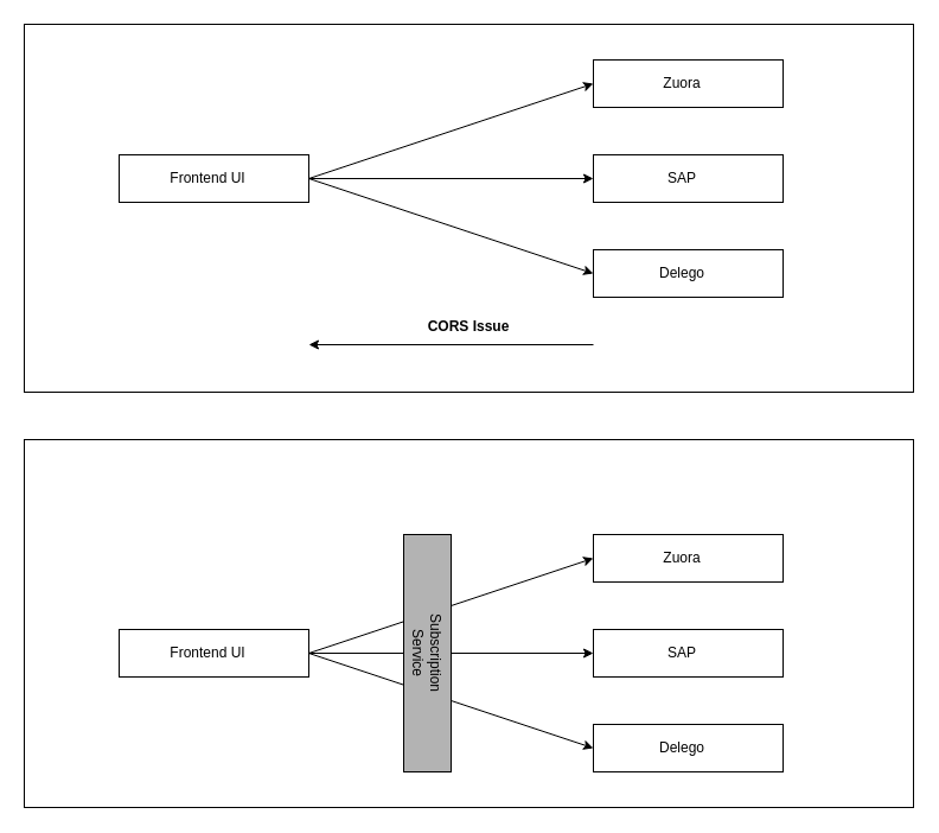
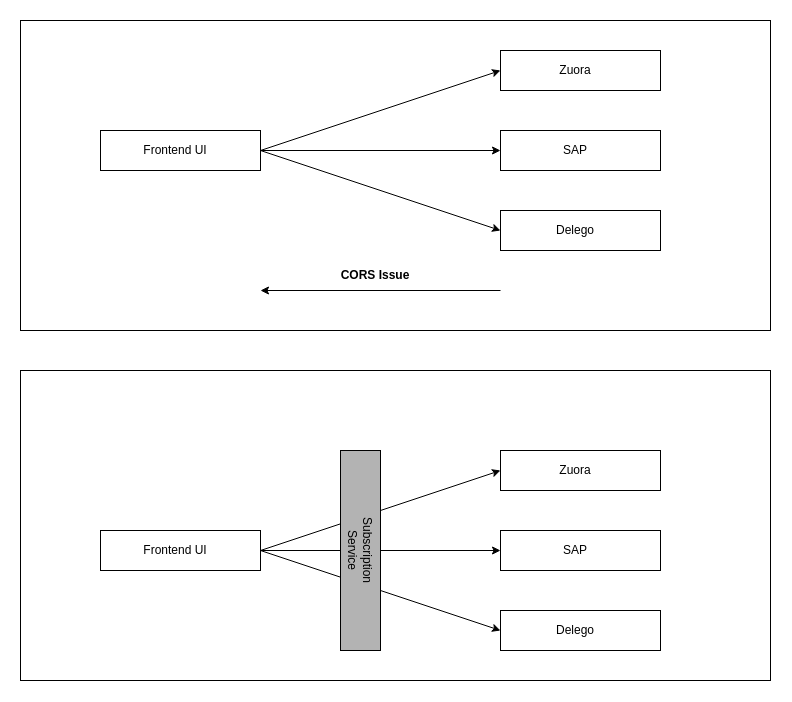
- <mxCell id="16" value="&lt;b&gt;CORS Issue&lt;/b&gt;" style="text;html=1;strokeColor=none;fillColor=none;align=center;verticalAlign=middle;whiteSpace=wrap;rounded=0;" vertex="1" parent="1"><mxGeometry x="350" y="260" width="90" height="30" as="geometry" /></mxCell>
+ <mxCell id="16" value="&lt;b&gt;CORS Issue&lt;/b&gt;" style="text;html=1;strokeColor=none;fillColor=none;align=center;verticalAlign=middle;whiteSpace=wrap;rounded=0;" vertex="1" parent="1"><mxGeometry x="330" y="260" width="90" height="30" as="geometry" /></mxCell>
